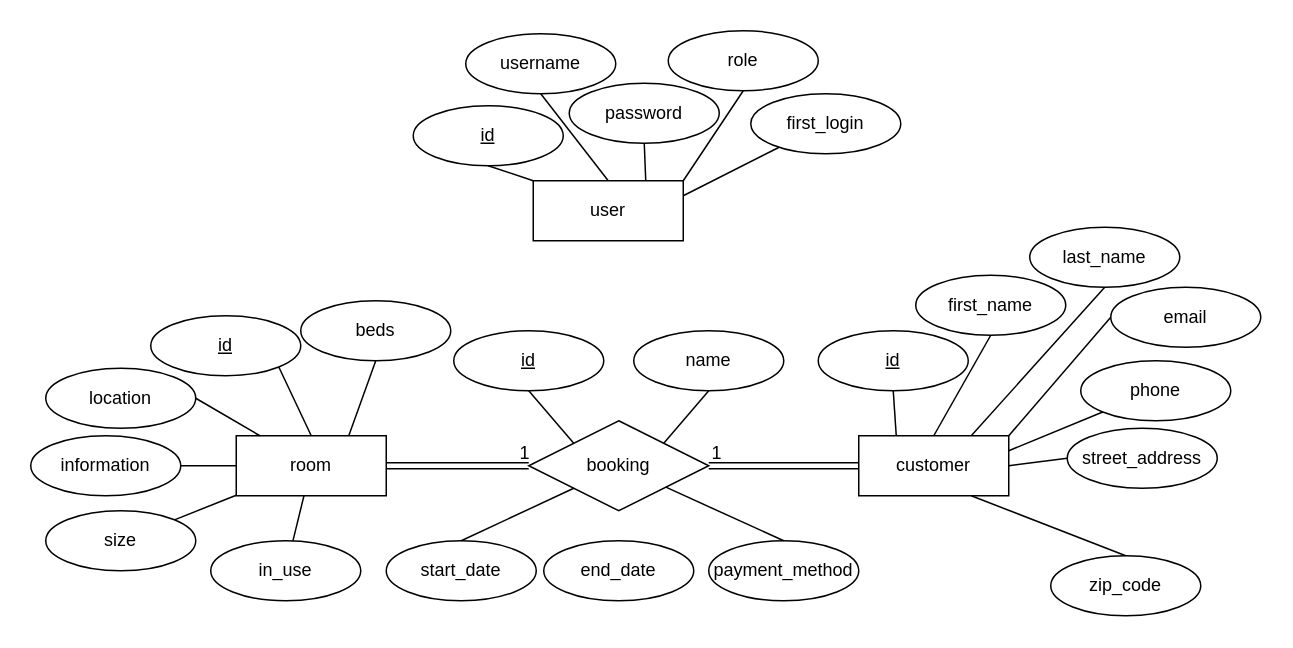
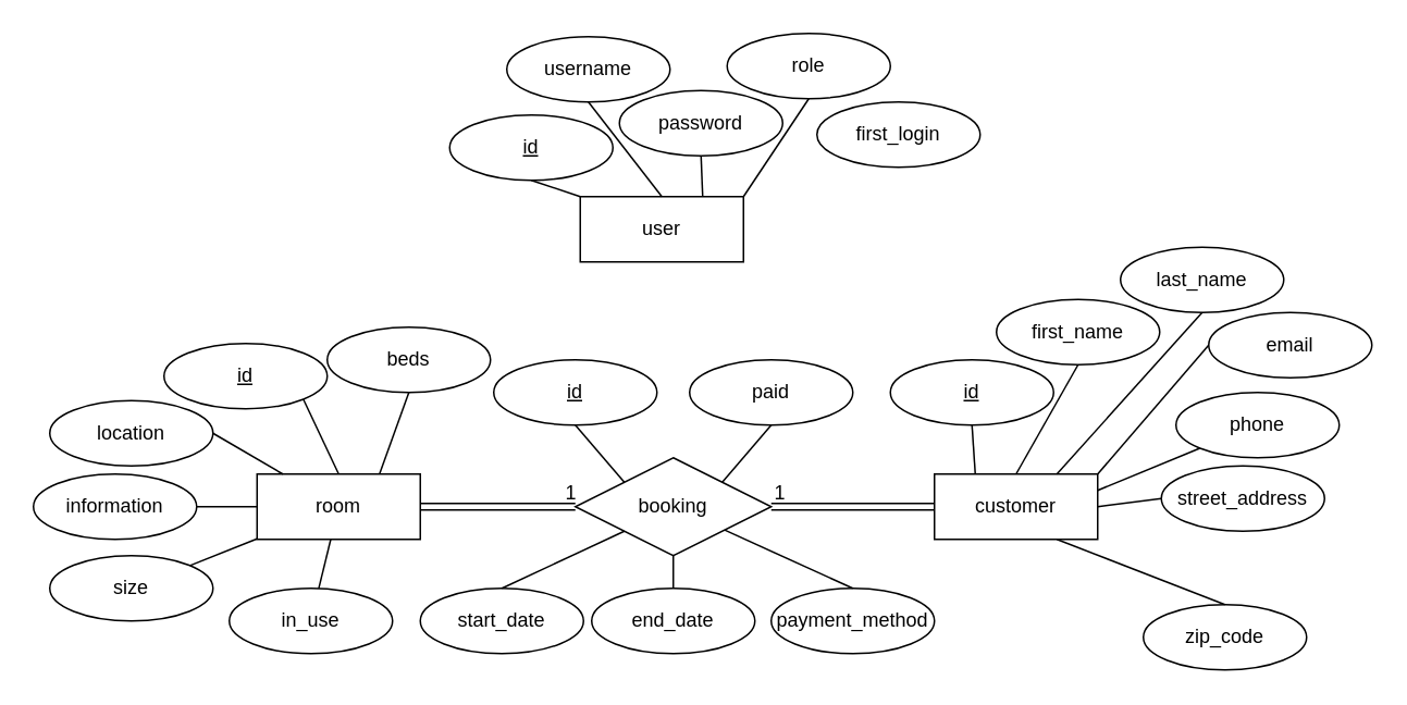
- <mxCell id="53" value="" style="endArrow=none;html=1;rounded=0;exitX=1;exitY=0.25;exitDx=0;exitDy=0;" parent="1" source="2" target="52" edge="1"><mxGeometry relative="1" as="geometry"><mxPoint x="310" y="340" as="sourcePoint" /><mxPoint x="470" y="340" as="targetPoint" /></mxGeometry></mxCell>
- <mxCell id="22" value="name" style="ellipse;whiteSpace=wrap;html=1;align=center;" parent="1" vertex="1"><mxGeometry x="422" y="220" width="100" height="40" as="geometry" /></mxCell>
+ <mxCell id="22" value="paid" style="ellipse;whiteSpace=wrap;html=1;align=center;" parent="1" vertex="1"><mxGeometry x="422" y="220" width="100" height="40" as="geometry" /></mxCell>
+ <mxCell id="24" value="" style="endArrow=none;html=1;rounded=0;exitX=0.5;exitY=0;exitDx=0;exitDy=0;" parent="1" source="21" target="15" edge="1"><mxGeometry relative="1" as="geometry"><mxPoint x="362" y="370" as="sourcePoint" /><mxPoint x="392" y="335" as="targetPoint" /></mxGeometry></mxCell>
